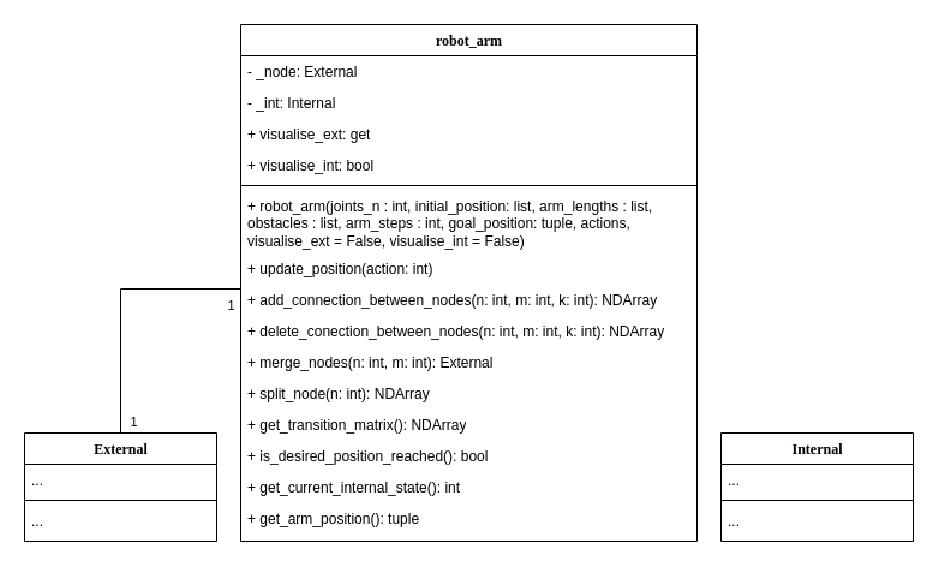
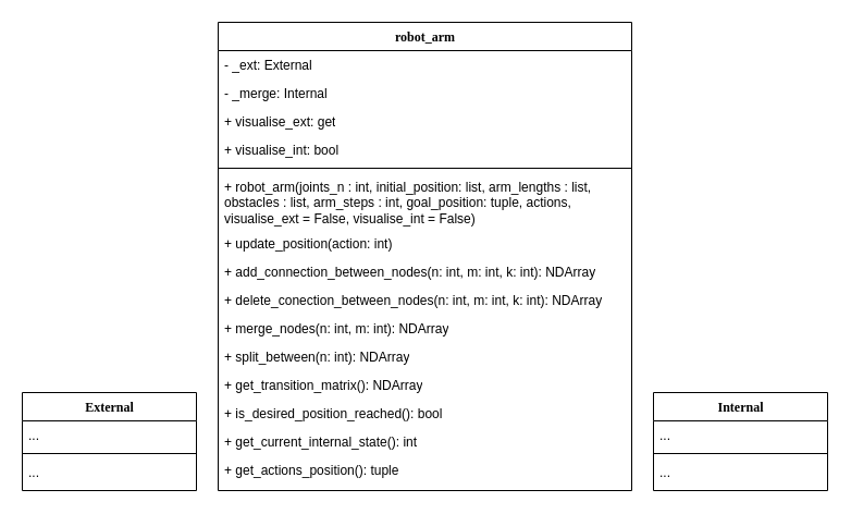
- <mxCell id="3" value="- _node: External" style="text;html=1;strokeColor=none;fillColor=none;align=left;verticalAlign=top;spacingLeft=4;spacingRight=4;whiteSpace=wrap;overflow=hidden;rotatable=0;points=[[0,0.5],[1,0.5]];portConstraint=eastwest;" parent="2" vertex="1"><mxGeometry y="26" width="380" height="26" as="geometry" /></mxCell>
+ <mxCell id="3" value="- _ext: External" style="text;html=1;strokeColor=none;fillColor=none;align=left;verticalAlign=top;spacingLeft=4;spacingRight=4;whiteSpace=wrap;overflow=hidden;rotatable=0;points=[[0,0.5],[1,0.5]];portConstraint=eastwest;" parent="2" vertex="1"><mxGeometry y="26" width="380" height="26" as="geometry" /></mxCell>
- <mxCell id="4" value="- _int: Internal" style="text;html=1;strokeColor=none;fillColor=none;align=left;verticalAlign=top;spacingLeft=4;spacingRight=4;whiteSpace=wrap;overflow=hidden;rotatable=0;points=[[0,0.5],[1,0.5]];portConstraint=eastwest;" vertex="1" parent="2"><mxGeometry y="52" width="380" height="26" as="geometry" /></mxCell>
+ <mxCell id="4" value="- _merge: Internal" style="text;html=1;strokeColor=none;fillColor=none;align=left;verticalAlign=top;spacingLeft=4;spacingRight=4;whiteSpace=wrap;overflow=hidden;rotatable=0;points=[[0,0.5],[1,0.5]];portConstraint=eastwest;" vertex="1" parent="2"><mxGeometry y="52" width="380" height="26" as="geometry" /></mxCell>
- <mxCell id="26" style="edgeStyle=orthogonalEdgeStyle;rounded=0;orthogonalLoop=1;jettySize=auto;html=1;entryX=0.5;entryY=0;entryDx=0;entryDy=0;endArrow=none;endFill=0;exitX=0;exitY=0.5;exitDx=0;exitDy=0;" edge="1" parent="1" source="2" target="22"><mxGeometry relative="1" as="geometry"><mxPoint x="190" y="200" as="sourcePoint" /><Array as="points"><mxPoint x="200" y="240" /><mxPoint x="100" y="240" /></Array></mxGeometry></mxCell>
- <mxCell id="27" value="1" style="edgeLabel;html=1;align=center;verticalAlign=middle;resizable=0;points=[];" vertex="1" connectable="0" parent="26"><mxGeometry x="0.77" y="1" relative="1" as="geometry"><mxPoint x="9" y="16" as="offset" /></mxGeometry></mxCell>
- <mxCell id="28" value="1" style="edgeLabel;html=1;align=center;verticalAlign=middle;resizable=0;points=[];" vertex="1" connectable="0" parent="26"><mxGeometry x="-0.884" relative="1" as="geometry"><mxPoint y="13" as="offset" /></mxGeometry></mxCell>
- <mxCell id="12" value="+ merge_nodes(n: int, m: int): External" style="text;html=1;strokeColor=none;fillColor=none;align=left;verticalAlign=top;spacingLeft=4;spacingRight=4;whiteSpace=wrap;overflow=hidden;rotatable=0;points=[[0,0.5],[1,0.5]];portConstraint=eastwest;" vertex="1" parent="2"><mxGeometry y="268" width="380" height="26" as="geometry" /></mxCell>
+ <mxCell id="12" value="+ merge_nodes(n: int, m: int): NDArray" style="text;html=1;strokeColor=none;fillColor=none;align=left;verticalAlign=top;spacingLeft=4;spacingRight=4;whiteSpace=wrap;overflow=hidden;rotatable=0;points=[[0,0.5],[1,0.5]];portConstraint=eastwest;" vertex="1" parent="2"><mxGeometry y="268" width="380" height="26" as="geometry" /></mxCell>
- <mxCell id="13" value="+ split_node(n: int): NDArray" style="text;html=1;strokeColor=none;fillColor=none;align=left;verticalAlign=top;spacingLeft=4;spacingRight=4;whiteSpace=wrap;overflow=hidden;rotatable=0;points=[[0,0.5],[1,0.5]];portConstraint=eastwest;" vertex="1" parent="2"><mxGeometry y="294" width="380" height="26" as="geometry" /></mxCell>
+ <mxCell id="13" value="+ split_between(n: int): NDArray" style="text;html=1;strokeColor=none;fillColor=none;align=left;verticalAlign=top;spacingLeft=4;spacingRight=4;whiteSpace=wrap;overflow=hidden;rotatable=0;points=[[0,0.5],[1,0.5]];portConstraint=eastwest;" vertex="1" parent="2"><mxGeometry y="294" width="380" height="26" as="geometry" /></mxCell>
- <mxCell id="17" value="+ get_arm_position(): tuple" style="text;html=1;strokeColor=none;fillColor=none;align=left;verticalAlign=top;spacingLeft=4;spacingRight=4;whiteSpace=wrap;overflow=hidden;rotatable=0;points=[[0,0.5],[1,0.5]];portConstraint=eastwest;" parent="2" vertex="1"><mxGeometry y="398" width="380" height="26" as="geometry" /></mxCell>
+ <mxCell id="17" value="+ get_actions_position(): tuple" style="text;html=1;strokeColor=none;fillColor=none;align=left;verticalAlign=top;spacingLeft=4;spacingRight=4;whiteSpace=wrap;overflow=hidden;rotatable=0;points=[[0,0.5],[1,0.5]];portConstraint=eastwest;" parent="2" vertex="1"><mxGeometry y="398" width="380" height="26" as="geometry" /></mxCell>
